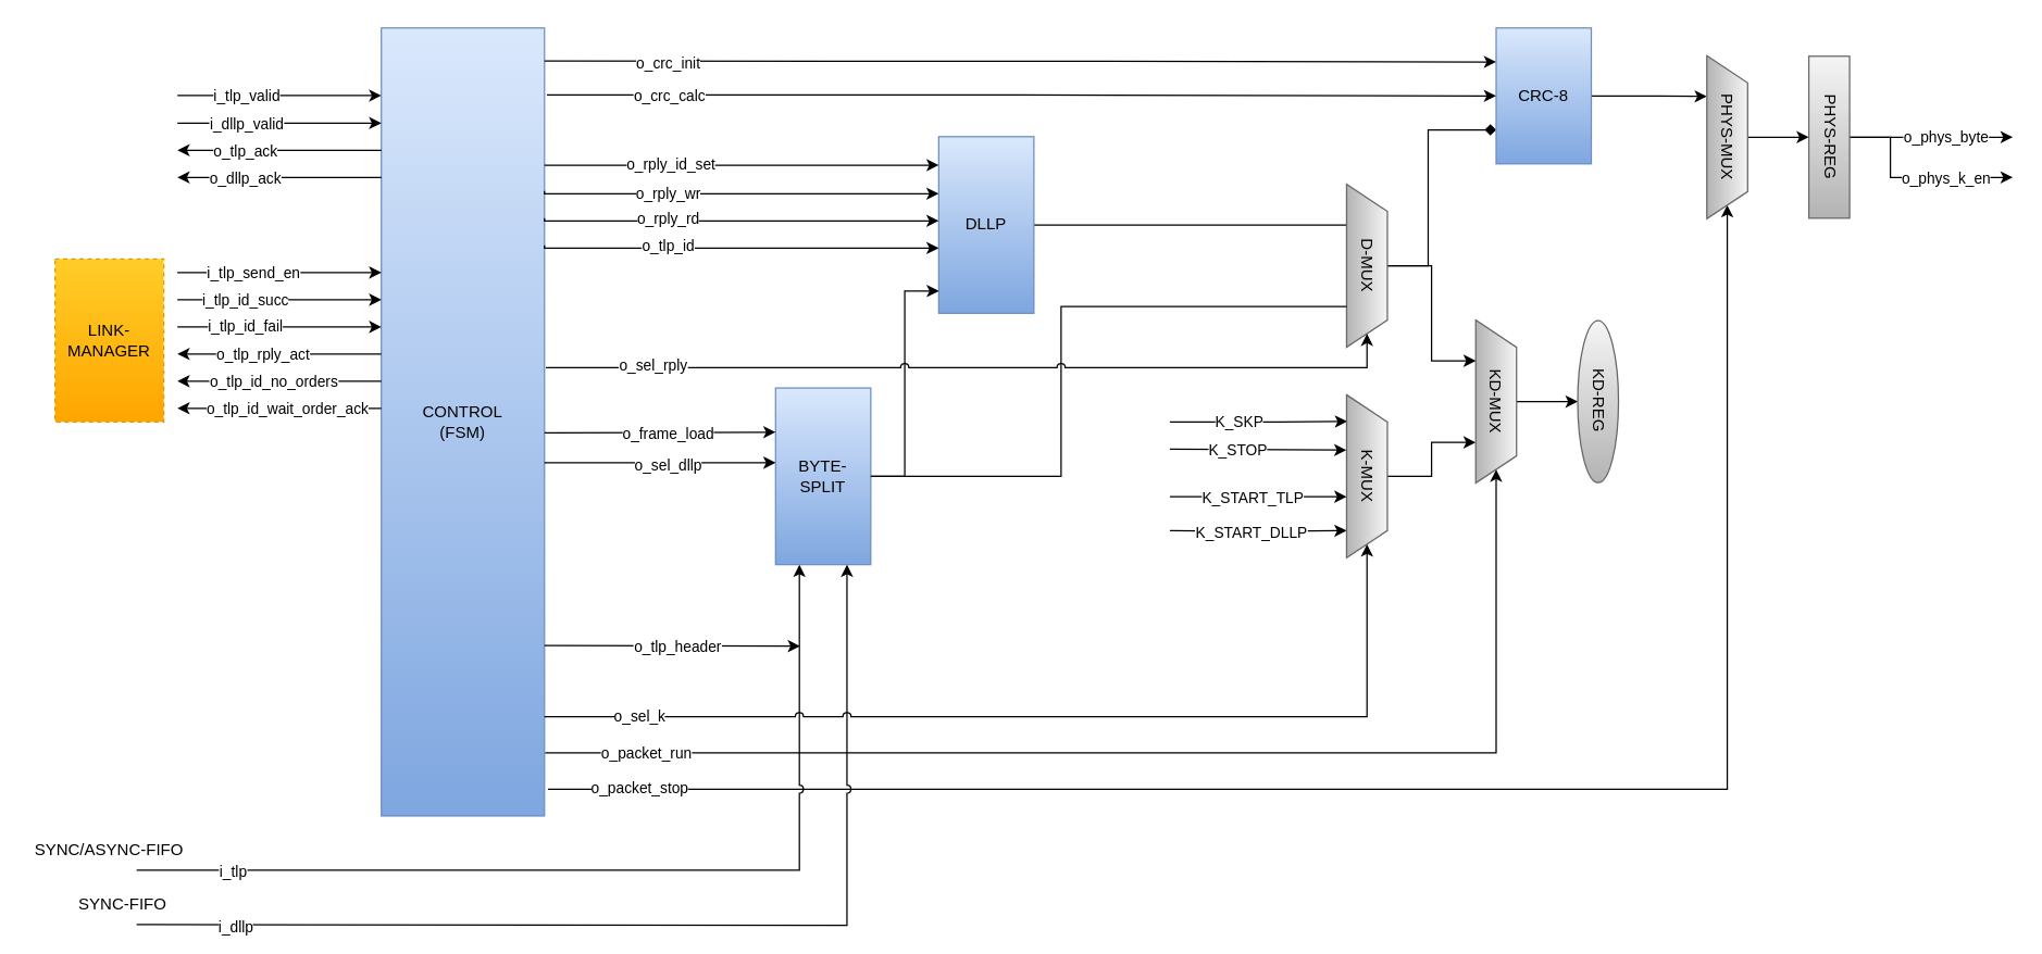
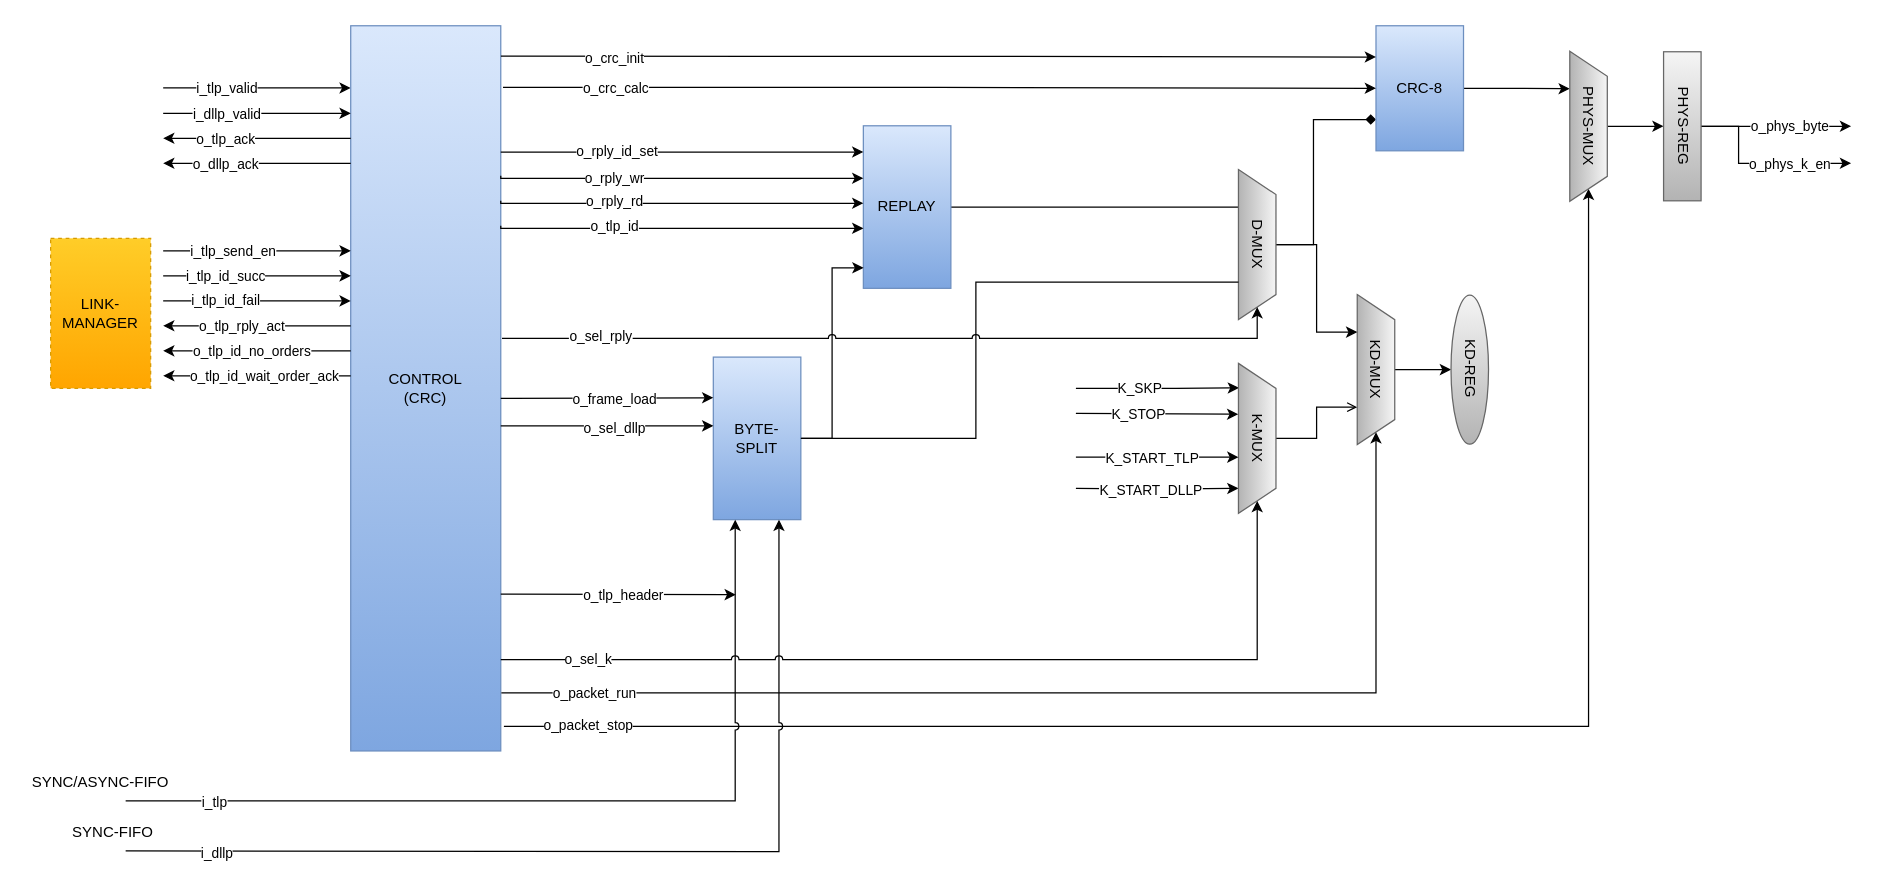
- <mxCell id="9" value="DLLP" style="rounded=0;whiteSpace=wrap;html=1;fillColor=#dae8fc;strokeColor=#6c8ebf;gradientColor=#7ea6e0;" parent="1" vertex="1"><mxGeometry x="690" y="100" width="70" height="129.99" as="geometry" /></mxCell>
+ <mxCell id="9" value="REPLAY" style="rounded=0;whiteSpace=wrap;html=1;fillColor=#dae8fc;strokeColor=#6c8ebf;gradientColor=#7ea6e0;" parent="1" vertex="1"><mxGeometry x="690" y="100" width="70" height="129.99" as="geometry" /></mxCell>
- <mxCell id="4" value="CONTROL&lt;div&gt;(FSM)&lt;/div&gt;" style="rounded=0;whiteSpace=wrap;html=1;fillColor=#dae8fc;strokeColor=#6c8ebf;gradientColor=#7ea6e0;" parent="1" vertex="1"><mxGeometry x="280" y="20" width="120" height="580" as="geometry" /></mxCell>
+ <mxCell id="4" value="CONTROL&lt;div&gt;(CRC)&lt;/div&gt;" style="rounded=0;whiteSpace=wrap;html=1;fillColor=#dae8fc;strokeColor=#6c8ebf;gradientColor=#7ea6e0;" parent="1" vertex="1"><mxGeometry x="280" y="20" width="120" height="580" as="geometry" /></mxCell>
- <mxCell id="14" style="edgeStyle=orthogonalEdgeStyle;rounded=0;orthogonalLoop=1;jettySize=auto;html=1;entryX=0.75;entryY=1;entryDx=0;entryDy=0;" parent="1" source="15" target="21" edge="1"><mxGeometry relative="1" as="geometry" /></mxCell>
+ <mxCell id="14" style="edgeStyle=orthogonalEdgeStyle;rounded=0;orthogonalLoop=1;jettySize=auto;html=1;entryX=0.75;entryY=1;entryDx=0;entryDy=0;endArrow=open;" parent="1" source="15" target="21" edge="1"><mxGeometry relative="1" as="geometry" /></mxCell>
